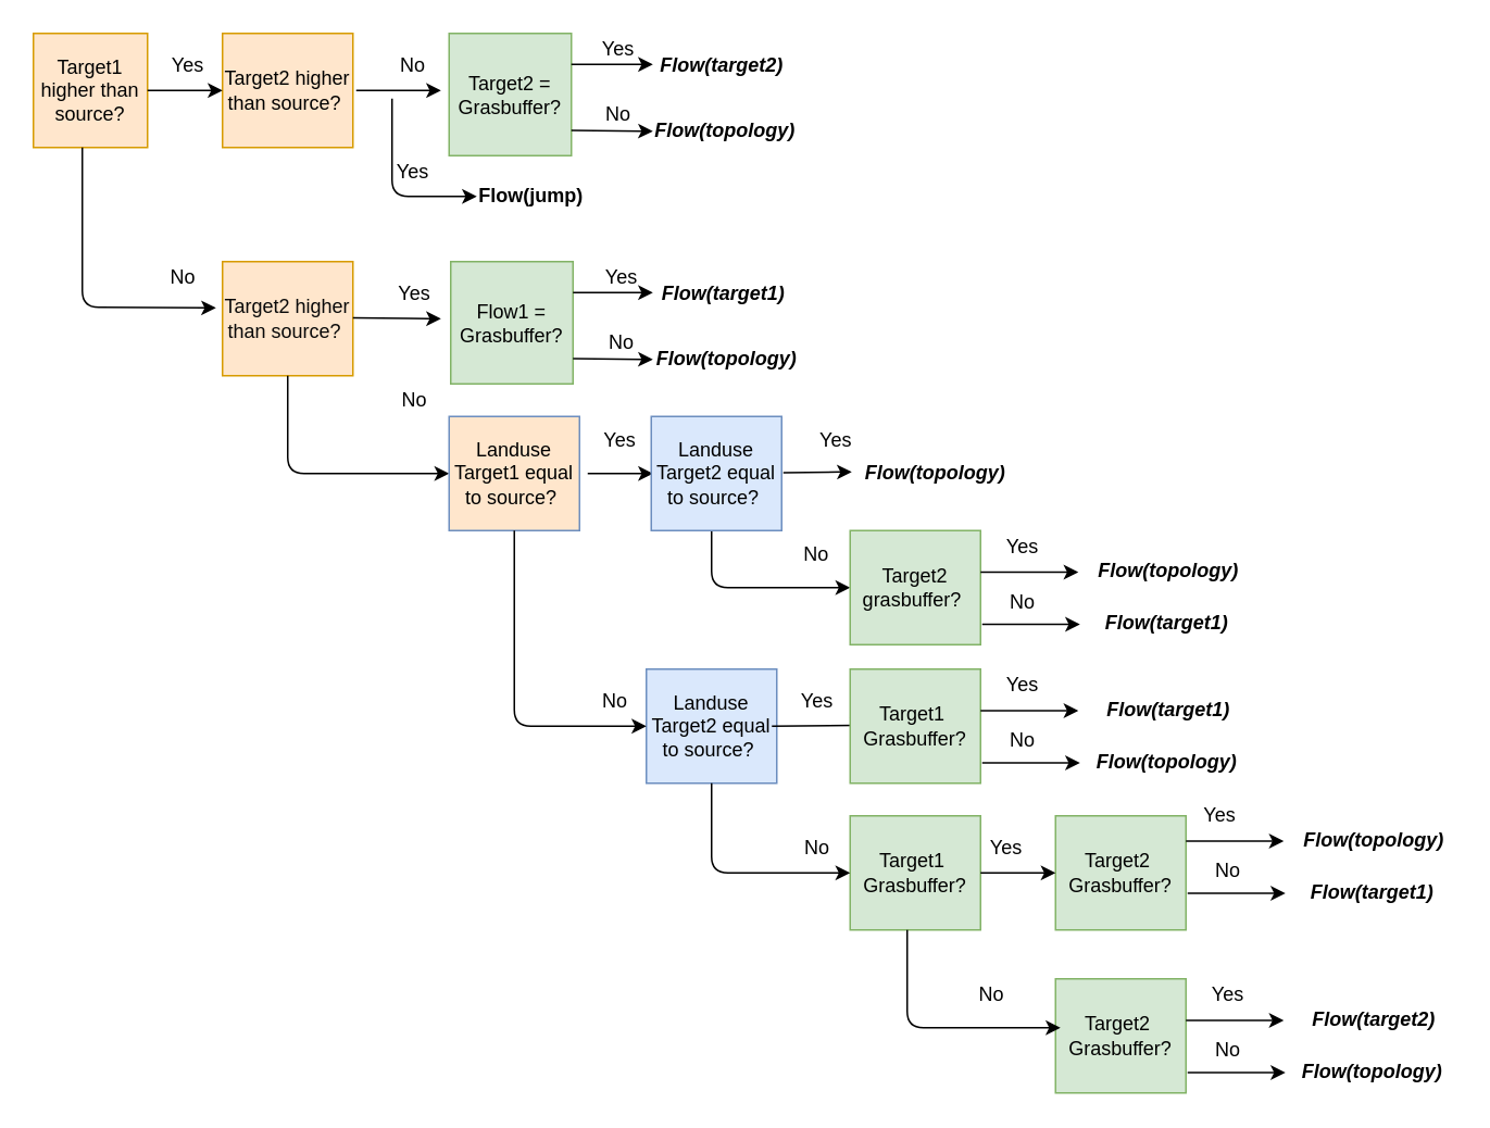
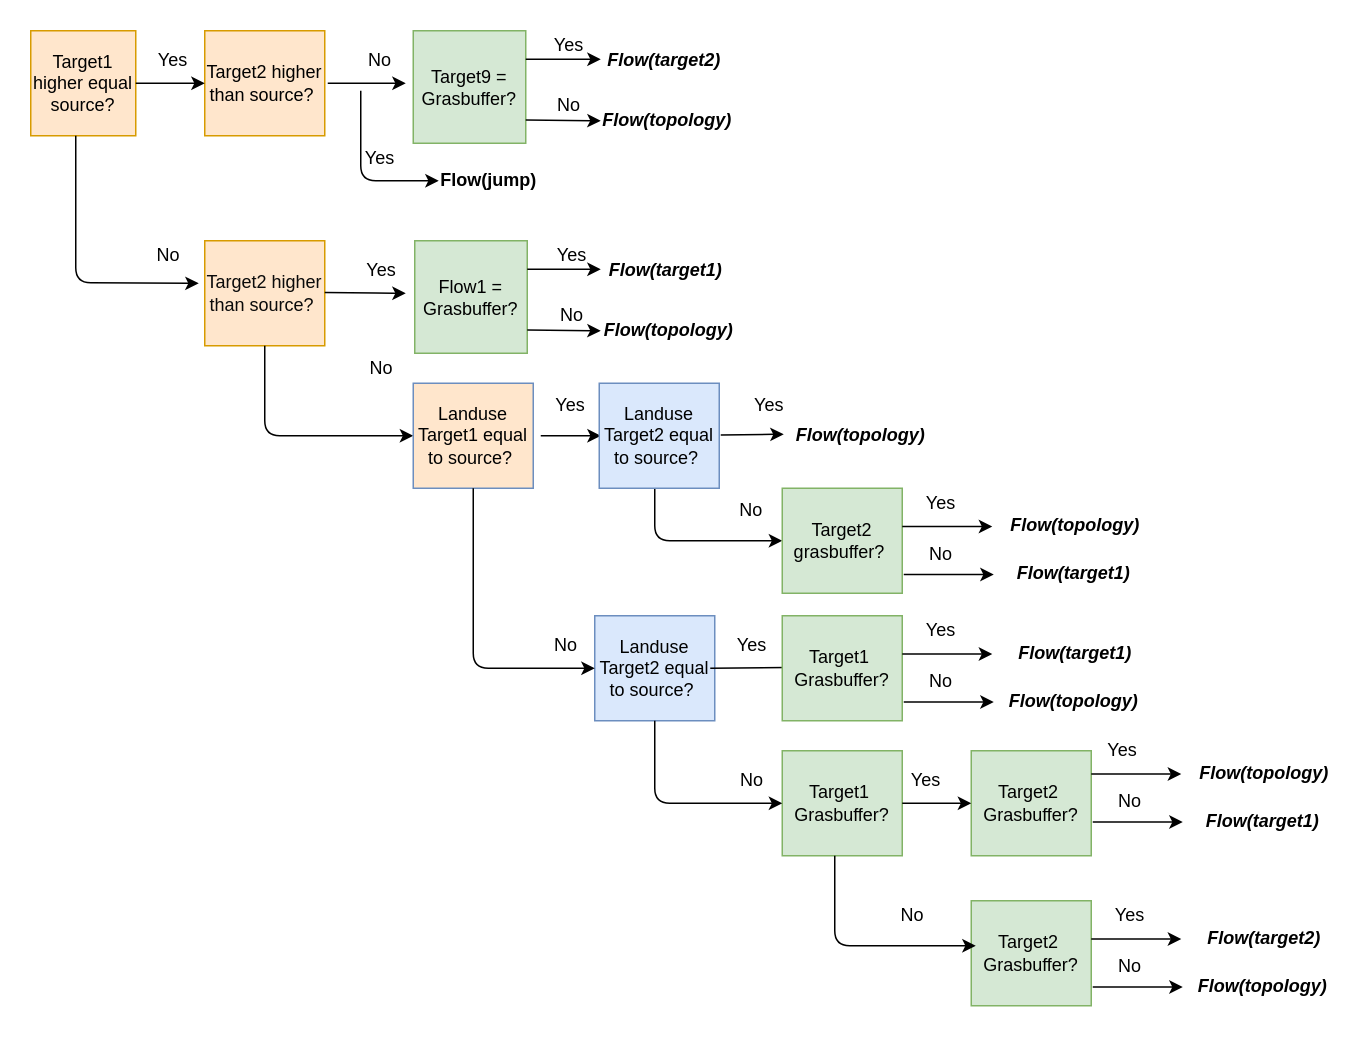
- <mxCell id="2" value="Target1 higher than source?" style="whiteSpace=wrap;html=1;aspect=fixed;fillColor=#ffe6cc;strokeColor=#d79b00;" parent="1" vertex="1"><mxGeometry x="20" y="20" width="70" height="70" as="geometry" /></mxCell>
+ <mxCell id="2" value="Target1 higher equal source?" style="whiteSpace=wrap;html=1;aspect=fixed;fillColor=#ffe6cc;strokeColor=#d79b00;" parent="1" vertex="1"><mxGeometry x="20" y="20" width="70" height="70" as="geometry" /></mxCell>
- <mxCell id="3" value="Target2 = Grasbuffer?" style="whiteSpace=wrap;html=1;aspect=fixed;fillColor=#d5e8d4;strokeColor=#82b366;" parent="1" vertex="1"><mxGeometry x="275" y="20" width="75" height="75" as="geometry" /></mxCell>
+ <mxCell id="3" value="Target9 = Grasbuffer?" style="whiteSpace=wrap;html=1;aspect=fixed;fillColor=#d5e8d4;strokeColor=#82b366;" parent="1" vertex="1"><mxGeometry x="275" y="20" width="75" height="75" as="geometry" /></mxCell>
